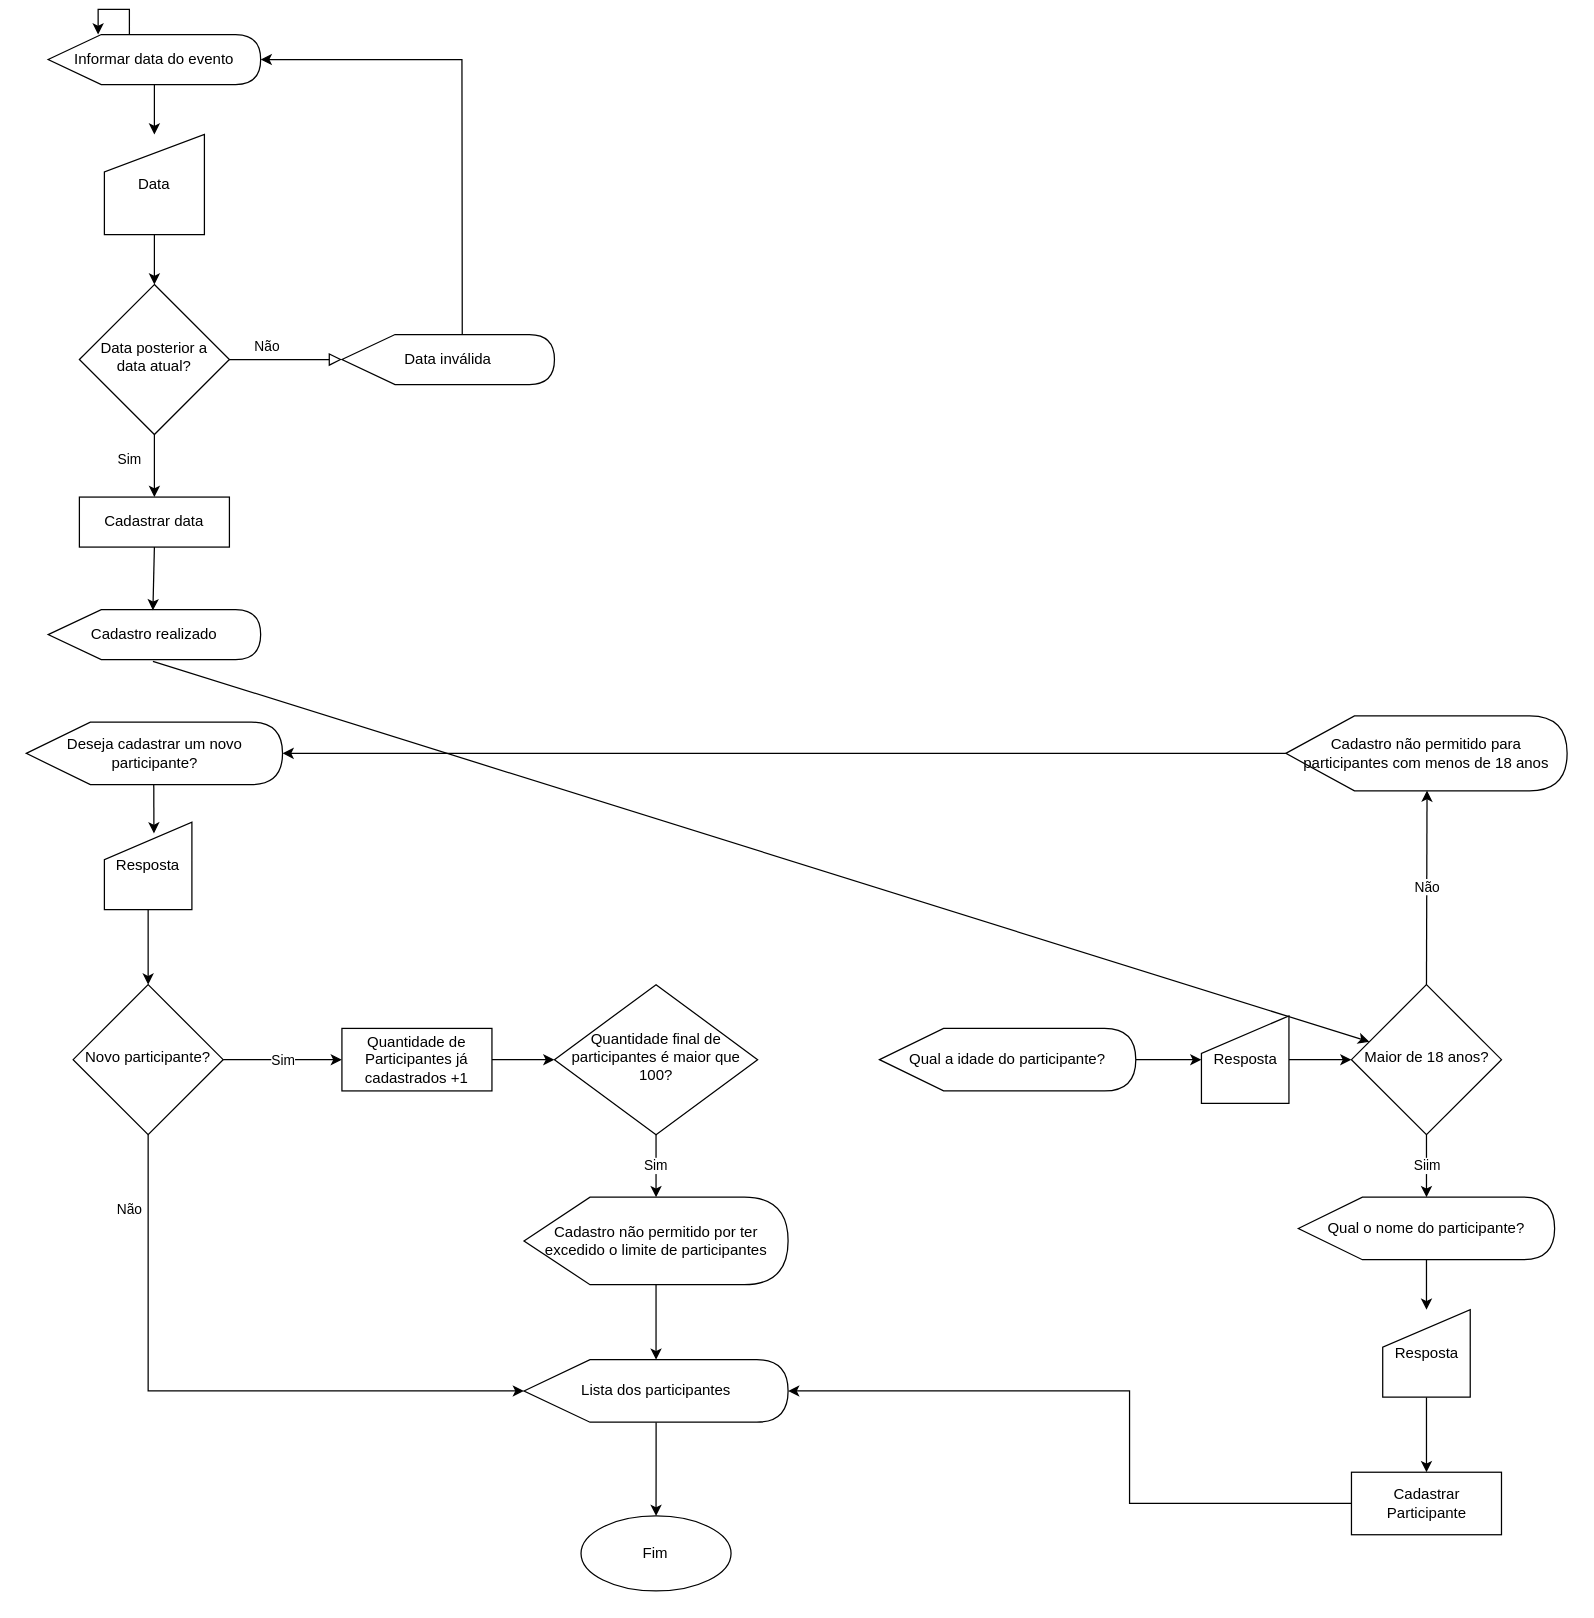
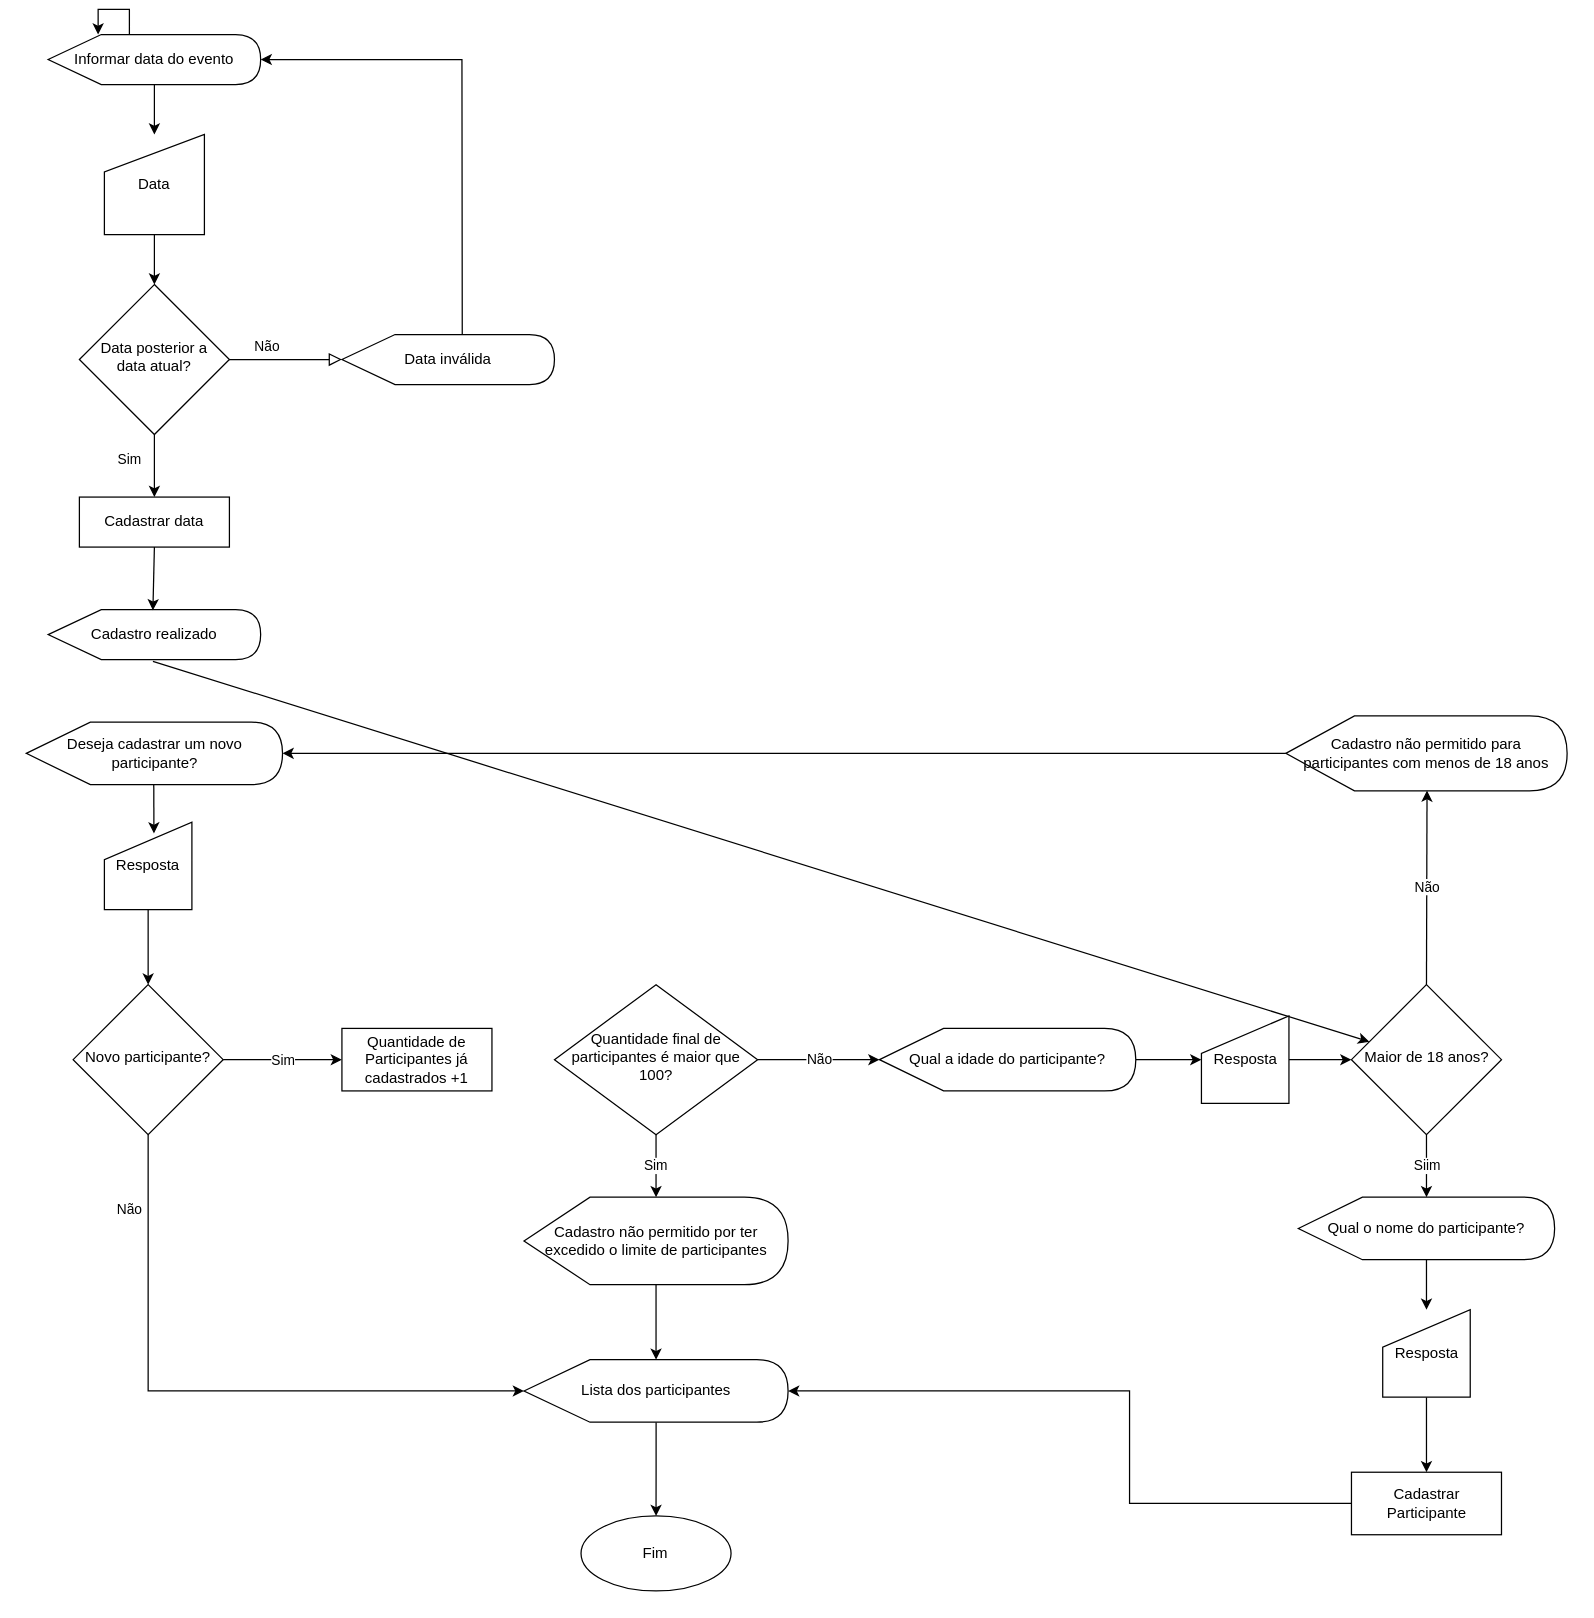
- <mxCell id="29" value="" style="edgeStyle=orthogonalEdgeStyle;rounded=0;orthogonalLoop=1;jettySize=auto;html=1;" edge="1" parent="1" source="30" target="33"><mxGeometry relative="1" as="geometry" /></mxCell>
+ <mxCell id="32" value="Não" style="edgeStyle=orthogonalEdgeStyle;rounded=0;orthogonalLoop=1;jettySize=auto;html=1;" edge="1" parent="1" source="33" target="23"><mxGeometry relative="1" as="geometry" /></mxCell>
